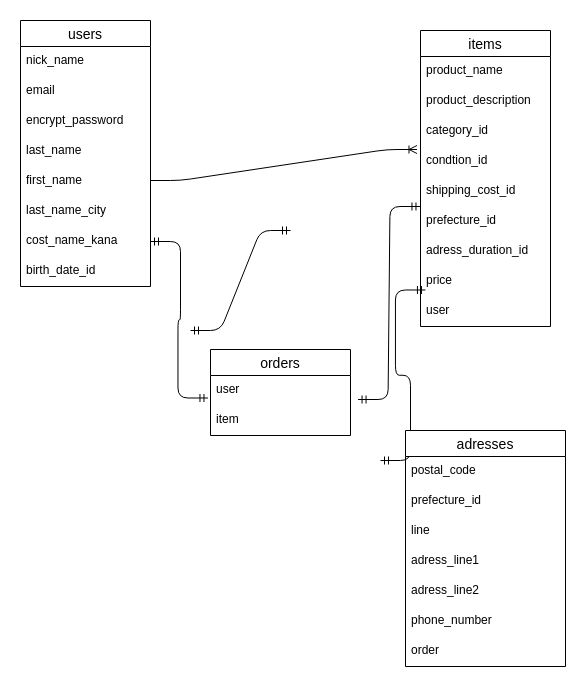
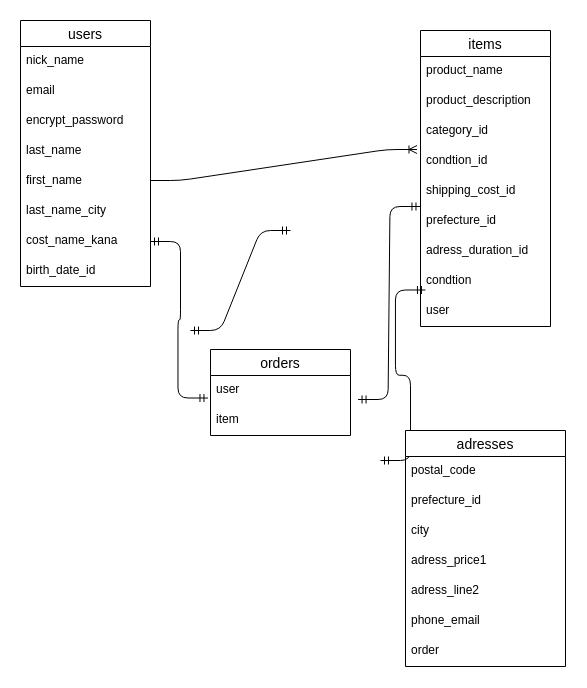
- <mxCell id="19" value="price" style="text;strokeColor=none;fillColor=none;spacingLeft=4;spacingRight=4;overflow=hidden;rotatable=0;points=[[0,0.5],[1,0.5]];portConstraint=eastwest;fontSize=12;" parent="11" vertex="1"><mxGeometry y="236" width="130" height="30" as="geometry" /></mxCell>
+ <mxCell id="19" value="condtion" style="text;strokeColor=none;fillColor=none;spacingLeft=4;spacingRight=4;overflow=hidden;rotatable=0;points=[[0,0.5],[1,0.5]];portConstraint=eastwest;fontSize=12;" parent="11" vertex="1"><mxGeometry y="236" width="130" height="30" as="geometry" /></mxCell>
- <mxCell id="30" value="line" style="text;strokeColor=none;fillColor=none;spacingLeft=4;spacingRight=4;overflow=hidden;rotatable=0;points=[[0,0.5],[1,0.5]];portConstraint=eastwest;fontSize=12;" parent="27" vertex="1"><mxGeometry y="86" width="160" height="30" as="geometry" /></mxCell>
+ <mxCell id="30" value="city" style="text;strokeColor=none;fillColor=none;spacingLeft=4;spacingRight=4;overflow=hidden;rotatable=0;points=[[0,0.5],[1,0.5]];portConstraint=eastwest;fontSize=12;" parent="27" vertex="1"><mxGeometry y="86" width="160" height="30" as="geometry" /></mxCell>
- <mxCell id="31" value="adress_line1" style="text;strokeColor=none;fillColor=none;spacingLeft=4;spacingRight=4;overflow=hidden;rotatable=0;points=[[0,0.5],[1,0.5]];portConstraint=eastwest;fontSize=12;" parent="27" vertex="1"><mxGeometry y="116" width="160" height="30" as="geometry" /></mxCell>
+ <mxCell id="31" value="adress_price1" style="text;strokeColor=none;fillColor=none;spacingLeft=4;spacingRight=4;overflow=hidden;rotatable=0;points=[[0,0.5],[1,0.5]];portConstraint=eastwest;fontSize=12;" parent="27" vertex="1"><mxGeometry y="116" width="160" height="30" as="geometry" /></mxCell>
- <mxCell id="33" value="phone_number" style="text;strokeColor=none;fillColor=none;spacingLeft=4;spacingRight=4;overflow=hidden;rotatable=0;points=[[0,0.5],[1,0.5]];portConstraint=eastwest;fontSize=12;" vertex="1" parent="27"><mxGeometry y="176" width="160" height="30" as="geometry" /></mxCell>
+ <mxCell id="33" value="phone_email" style="text;strokeColor=none;fillColor=none;spacingLeft=4;spacingRight=4;overflow=hidden;rotatable=0;points=[[0,0.5],[1,0.5]];portConstraint=eastwest;fontSize=12;" vertex="1" parent="27"><mxGeometry y="176" width="160" height="30" as="geometry" /></mxCell>
